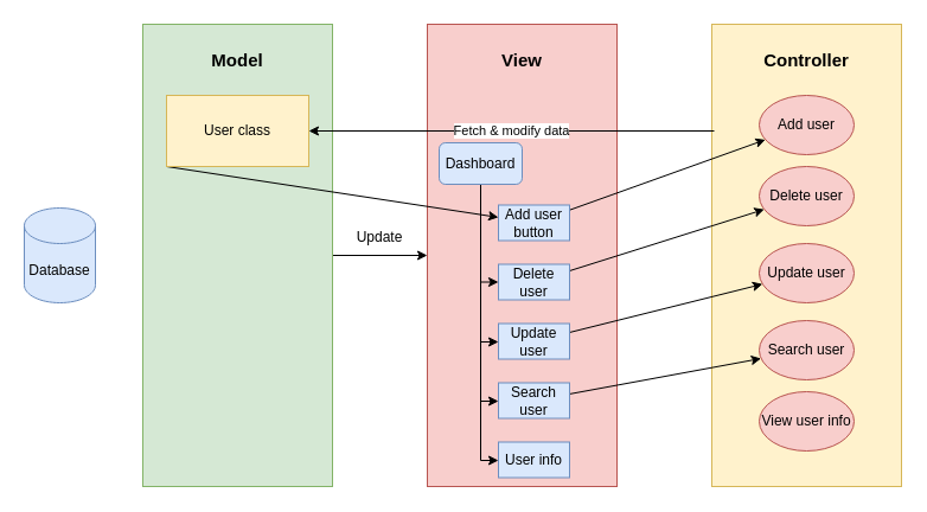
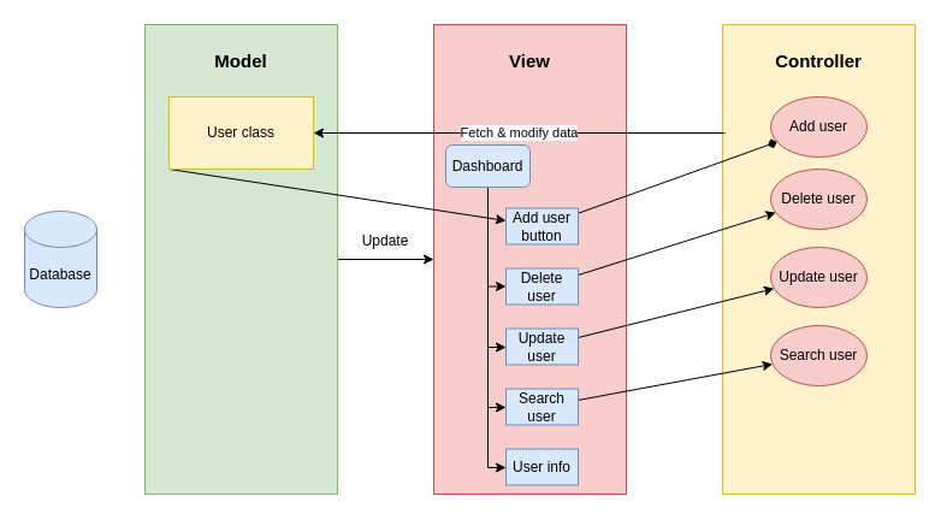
- <mxCell id="20" style="rounded=0;orthogonalLoop=1;jettySize=auto;html=1;" edge="1" parent="1" source="21" target="10"><mxGeometry relative="1" as="geometry" /></mxCell>
+ <mxCell id="20" style="rounded=0;orthogonalLoop=1;jettySize=auto;html=1;endArrow=diamond;" edge="1" parent="1" source="21" target="10"><mxGeometry relative="1" as="geometry" /></mxCell>
- <mxCell id="14" value="View user info" style="ellipse;whiteSpace=wrap;html=1;fillColor=#f8cecc;strokeColor=#b85450;" vertex="1" parent="1"><mxGeometry x="640" y="330" width="80" height="50" as="geometry" /></mxCell>
